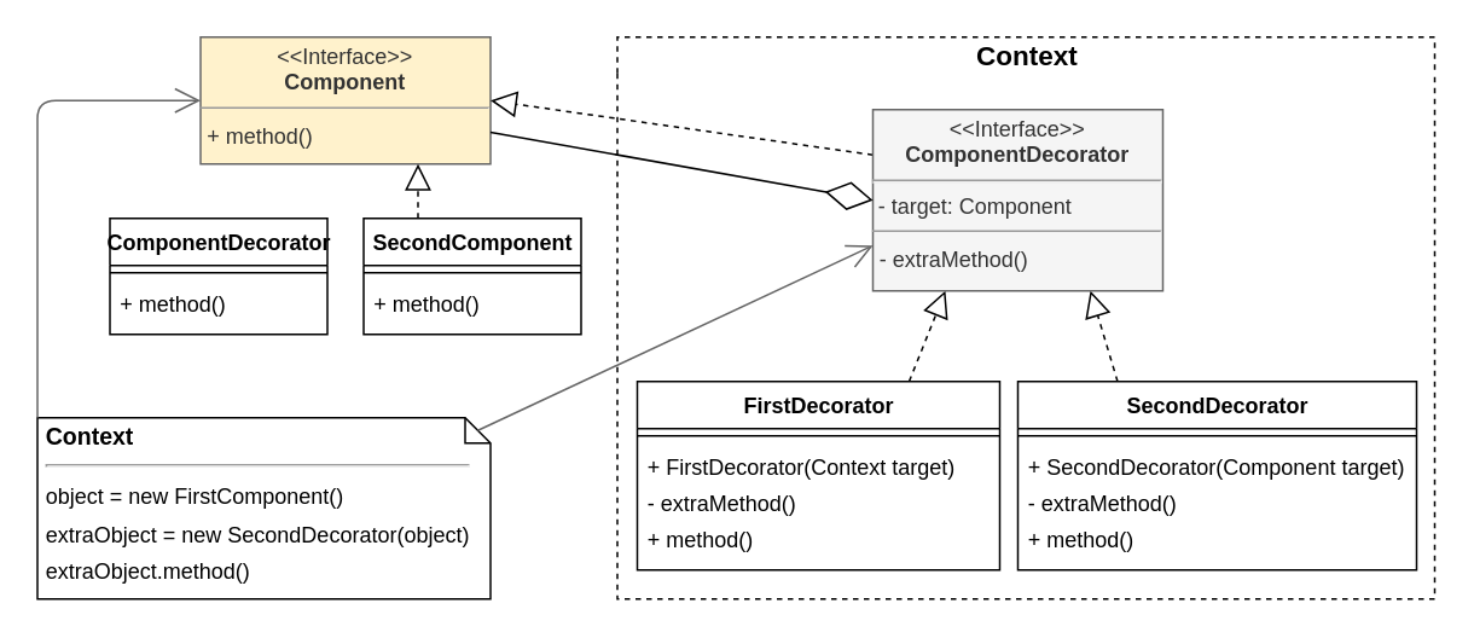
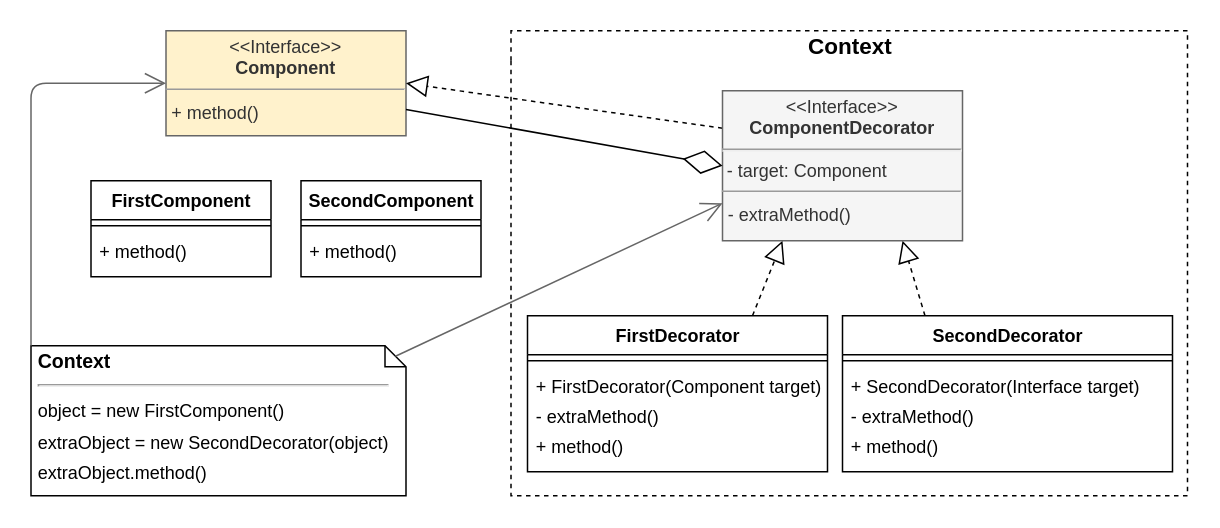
- <mxCell id="18" value="" style="endArrow=block;dashed=1;endFill=0;endSize=12;html=1;fontSize=12;fontColor=#000000;exitX=0.25;exitY=0;exitDx=0;exitDy=0;entryX=0.75;entryY=1;entryDx=0;entryDy=0;" parent="1" source="26" target="2" edge="1"><mxGeometry width="160" relative="1" as="geometry"><mxPoint x="190.75" y="120" as="sourcePoint" /><mxPoint x="377" y="-3450" as="targetPoint" /></mxGeometry></mxCell>
- <mxCell id="23" value="ComponentDecorator" style="swimlane;fontStyle=1;align=center;verticalAlign=top;childLayout=stackLayout;horizontal=1;startSize=26;horizontalStack=0;resizeParent=1;resizeParentMax=0;resizeLast=0;collapsible=0;marginBottom=0;rounded=0;shadow=0;glass=0;comic=0;strokeWidth=1;fontSize=12;labelBackgroundColor=none;fillColor=#ffffff;html=1;" parent="1" vertex="1"><mxGeometry x="60" y="120" width="120" height="64" as="geometry" /></mxCell>
+ <mxCell id="23" value="FirstComponent" style="swimlane;fontStyle=1;align=center;verticalAlign=top;childLayout=stackLayout;horizontal=1;startSize=26;horizontalStack=0;resizeParent=1;resizeParentMax=0;resizeLast=0;collapsible=0;marginBottom=0;rounded=0;shadow=0;glass=0;comic=0;strokeWidth=1;fontSize=12;labelBackgroundColor=none;fillColor=#ffffff;html=1;" parent="1" vertex="1"><mxGeometry x="60" y="120" width="120" height="64" as="geometry" /></mxCell>
- <mxCell id="15" value="+ FirstDecorator(Context target)" style="text;strokeColor=none;fillColor=none;align=left;verticalAlign=top;spacingLeft=4;spacingRight=4;overflow=hidden;rotatable=0;points=[[0,0.5],[1,0.5]];portConstraint=eastwest;" parent="13" vertex="1"><mxGeometry y="34" width="200" height="20" as="geometry" /></mxCell>
+ <mxCell id="15" value="+ FirstDecorator(Component target)" style="text;strokeColor=none;fillColor=none;align=left;verticalAlign=top;spacingLeft=4;spacingRight=4;overflow=hidden;rotatable=0;points=[[0,0.5],[1,0.5]];portConstraint=eastwest;" parent="13" vertex="1"><mxGeometry y="34" width="200" height="20" as="geometry" /></mxCell>
- <mxCell id="10" value="+ SecondDecorator(Component target)" style="text;strokeColor=none;fillColor=none;align=left;verticalAlign=top;spacingLeft=4;spacingRight=4;overflow=hidden;rotatable=0;points=[[0,0.5],[1,0.5]];portConstraint=eastwest;" parent="8" vertex="1"><mxGeometry y="34" width="220" height="20" as="geometry" /></mxCell>
+ <mxCell id="10" value="+ SecondDecorator(Interface target)" style="text;strokeColor=none;fillColor=none;align=left;verticalAlign=top;spacingLeft=4;spacingRight=4;overflow=hidden;rotatable=0;points=[[0,0.5],[1,0.5]];portConstraint=eastwest;" parent="8" vertex="1"><mxGeometry y="34" width="220" height="20" as="geometry" /></mxCell>
